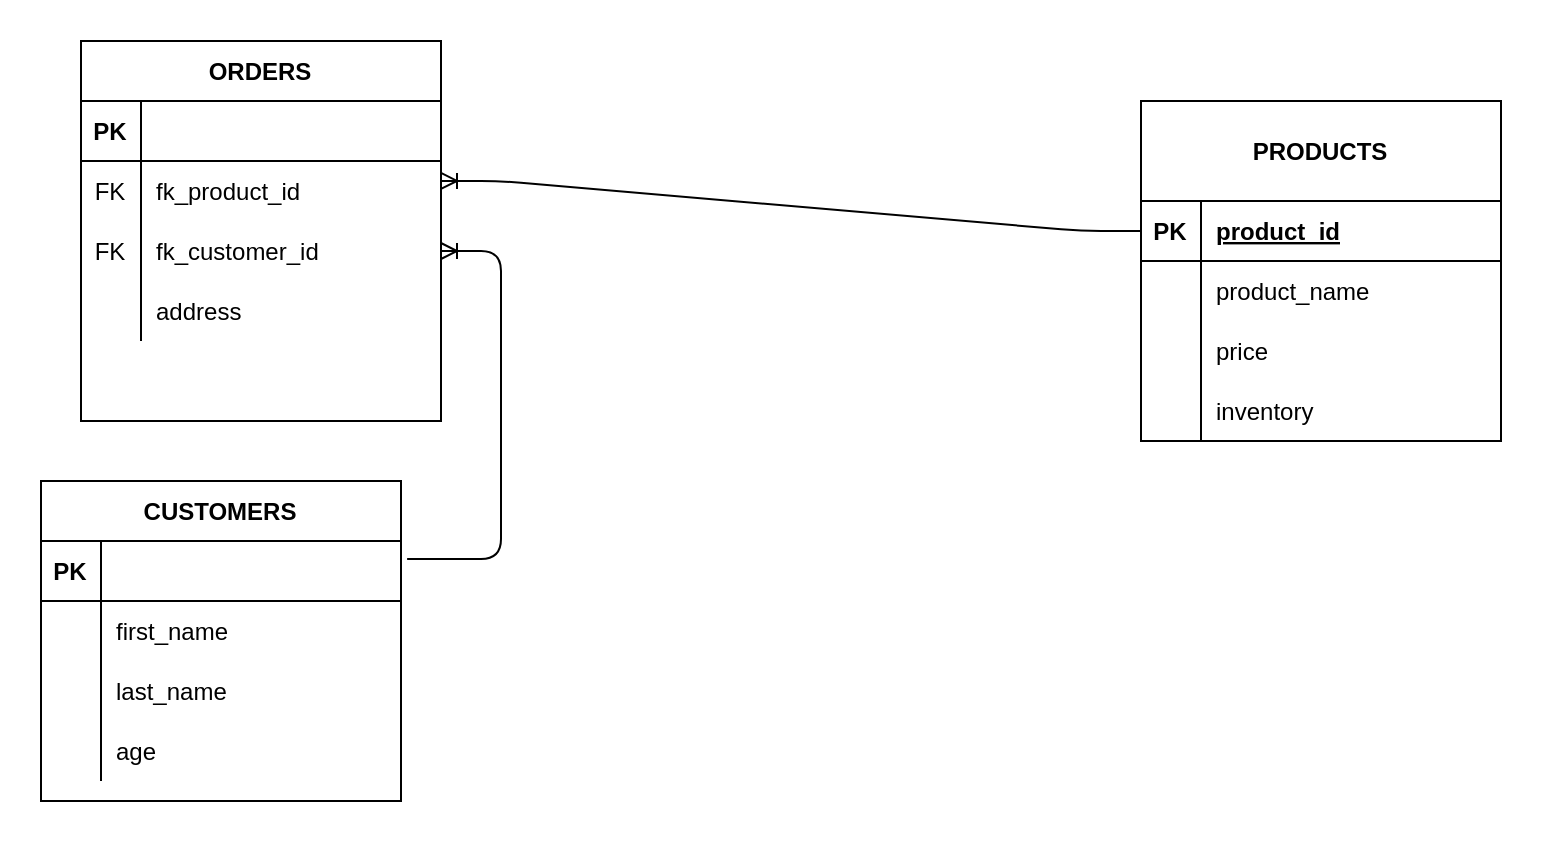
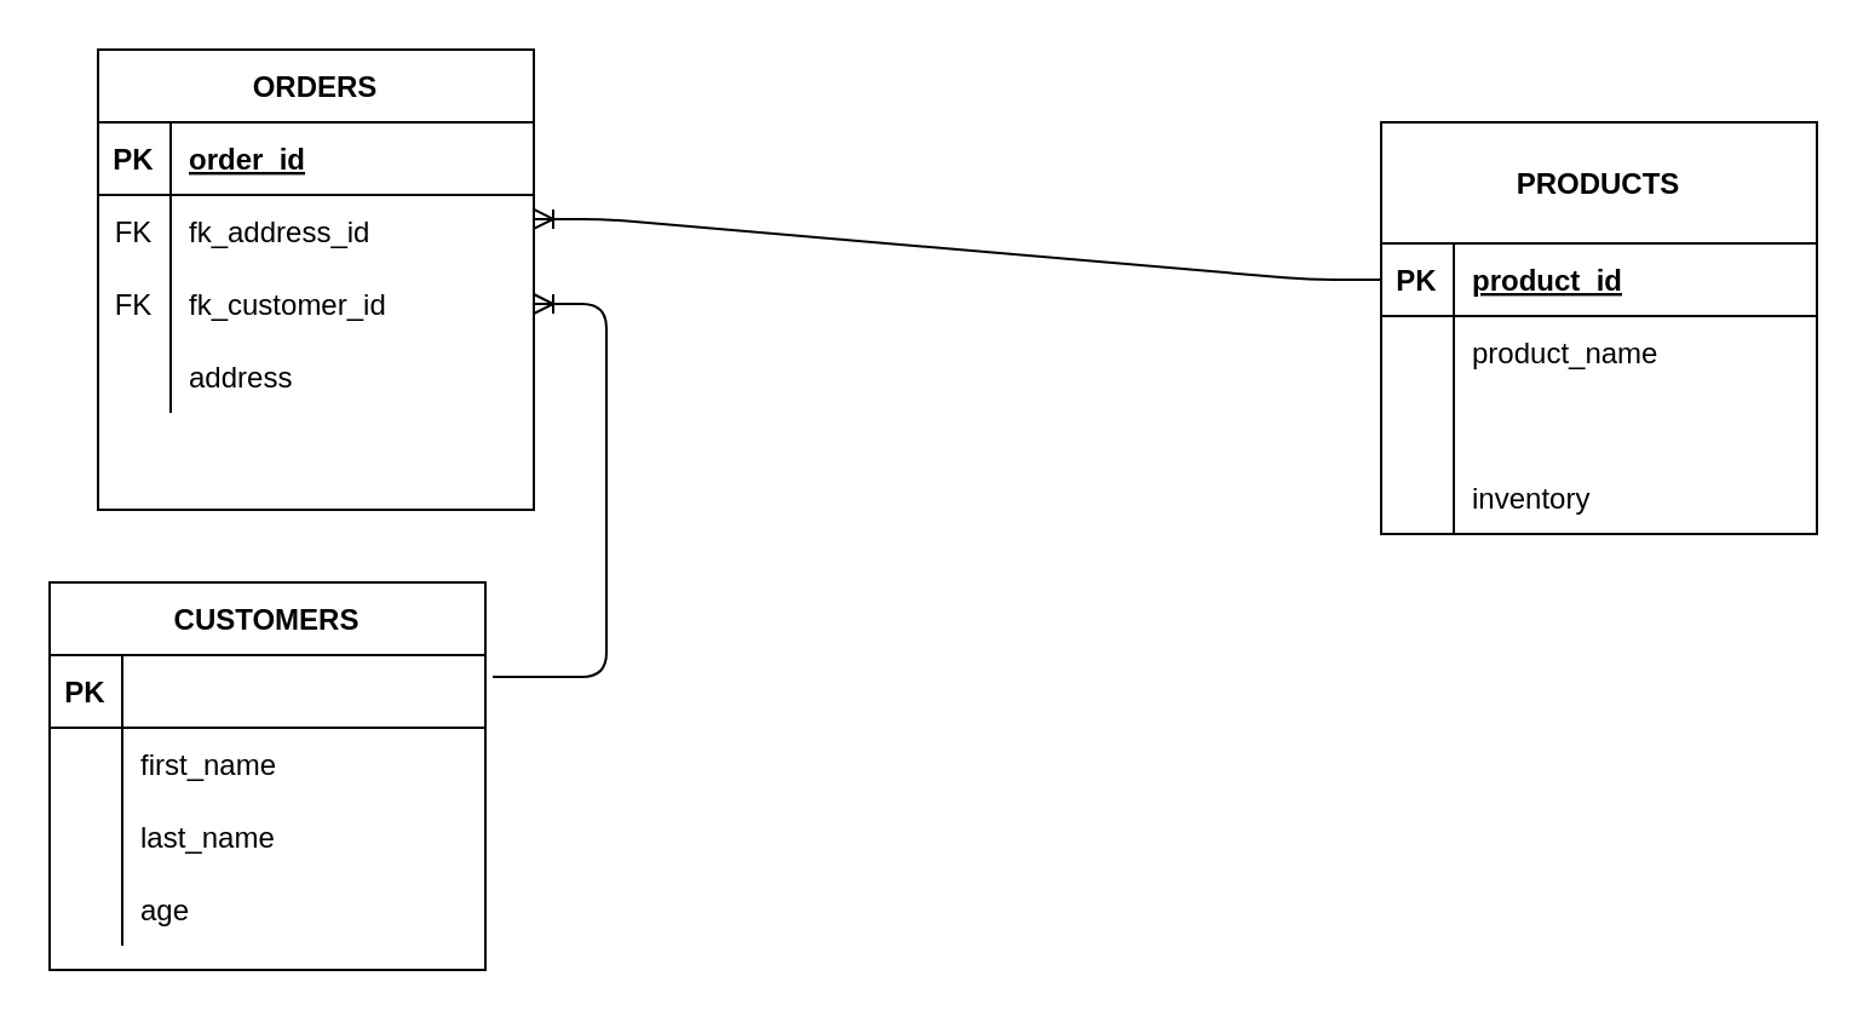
+ <mxCell id="5" value="order_id" style="shape=partialRectangle;connectable=0;fillColor=none;top=0;left=0;bottom=0;right=0;align=left;spacingLeft=6;fontStyle=5;overflow=hidden;" parent="3" vertex="1"><mxGeometry x="30" width="150" height="30" as="geometry" /></mxCell>
- <mxCell id="8" value="fk_product_id" style="shape=partialRectangle;connectable=0;fillColor=none;top=0;left=0;bottom=0;right=0;align=left;spacingLeft=6;overflow=hidden;" parent="6" vertex="1"><mxGeometry x="30" width="150" height="30" as="geometry" /></mxCell>
+ <mxCell id="8" value="fk_address_id" style="shape=partialRectangle;connectable=0;fillColor=none;top=0;left=0;bottom=0;right=0;align=left;spacingLeft=6;overflow=hidden;" parent="6" vertex="1"><mxGeometry x="30" width="150" height="30" as="geometry" /></mxCell>
- <mxCell id="37" value="price" style="shape=partialRectangle;connectable=0;fillColor=none;top=0;left=0;bottom=0;right=0;align=left;spacingLeft=6;overflow=hidden;" vertex="1" parent="35"><mxGeometry x="30" width="150" height="30" as="geometry" /></mxCell>
